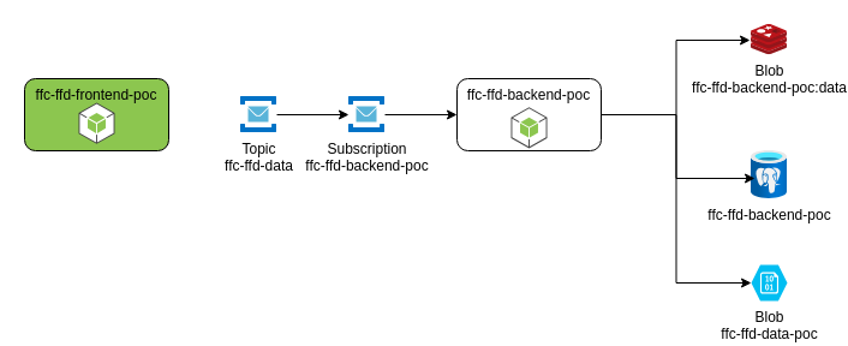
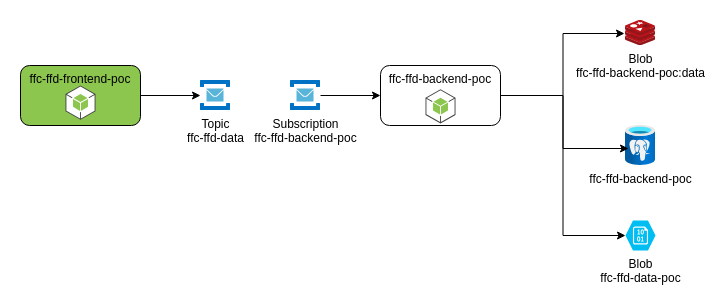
+ <mxCell id="2" value="" style="edgeStyle=orthogonalEdgeStyle;rounded=0;orthogonalLoop=1;jettySize=auto;html=1;" edge="1" parent="1" source="3" target="8"><mxGeometry relative="1" as="geometry" /></mxCell>
- <mxCell id="7" value="" style="edgeStyle=orthogonalEdgeStyle;rounded=0;orthogonalLoop=1;jettySize=auto;html=1;" edge="1" parent="1" source="8" target="10"><mxGeometry relative="1" as="geometry" /></mxCell>
